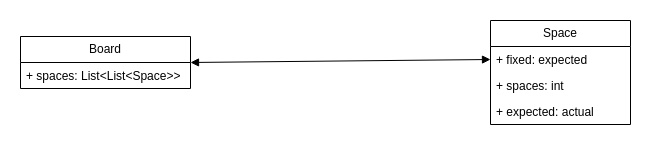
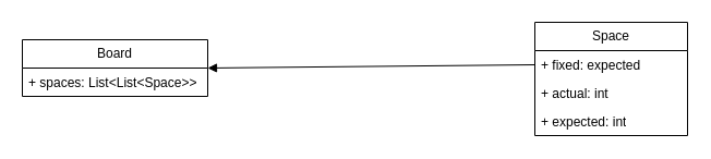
- <mxCell id="8" value="" style="endArrow=block;startArrow=block;endFill=1;startFill=1;html=1;rounded=0;exitX=1;exitY=0.5;exitDx=0;exitDy=0;entryX=0;entryY=0.5;entryDx=0;entryDy=0;" edge="1" parent="1" source="2" target="5"><mxGeometry width="160" relative="1" as="geometry"><mxPoint x="330" y="170" as="sourcePoint" /><mxPoint x="430" y="62" as="targetPoint" /></mxGeometry></mxCell>
+ <mxCell id="8" value="" style="endArrow=none;startArrow=block;endFill=1;startFill=1;html=1;rounded=0;exitX=1;exitY=0.5;exitDx=0;exitDy=0;entryX=0;entryY=0.5;entryDx=0;entryDy=0;" edge="1" parent="1" source="2" target="5"><mxGeometry width="160" relative="1" as="geometry"><mxPoint x="330" y="170" as="sourcePoint" /><mxPoint x="430" y="62" as="targetPoint" /></mxGeometry></mxCell>
- <mxCell id="6" value="+ spaces: int" style="text;strokeColor=none;fillColor=none;align=left;verticalAlign=top;spacingLeft=4;spacingRight=4;overflow=hidden;rotatable=0;points=[[0,0.5],[1,0.5]];portConstraint=eastwest;whiteSpace=wrap;html=1;" vertex="1" parent="4"><mxGeometry y="52" width="140" height="26" as="geometry" /></mxCell>
+ <mxCell id="6" value="+ actual: int" style="text;strokeColor=none;fillColor=none;align=left;verticalAlign=top;spacingLeft=4;spacingRight=4;overflow=hidden;rotatable=0;points=[[0,0.5],[1,0.5]];portConstraint=eastwest;whiteSpace=wrap;html=1;" vertex="1" parent="4"><mxGeometry y="52" width="140" height="26" as="geometry" /></mxCell>
- <mxCell id="7" value="+ expected: actual" style="text;strokeColor=none;fillColor=none;align=left;verticalAlign=top;spacingLeft=4;spacingRight=4;overflow=hidden;rotatable=0;points=[[0,0.5],[1,0.5]];portConstraint=eastwest;whiteSpace=wrap;html=1;" vertex="1" parent="4"><mxGeometry y="78" width="140" height="26" as="geometry" /></mxCell>
+ <mxCell id="7" value="+ expected: int" style="text;strokeColor=none;fillColor=none;align=left;verticalAlign=top;spacingLeft=4;spacingRight=4;overflow=hidden;rotatable=0;points=[[0,0.5],[1,0.5]];portConstraint=eastwest;whiteSpace=wrap;html=1;" vertex="1" parent="4"><mxGeometry y="78" width="140" height="26" as="geometry" /></mxCell>
